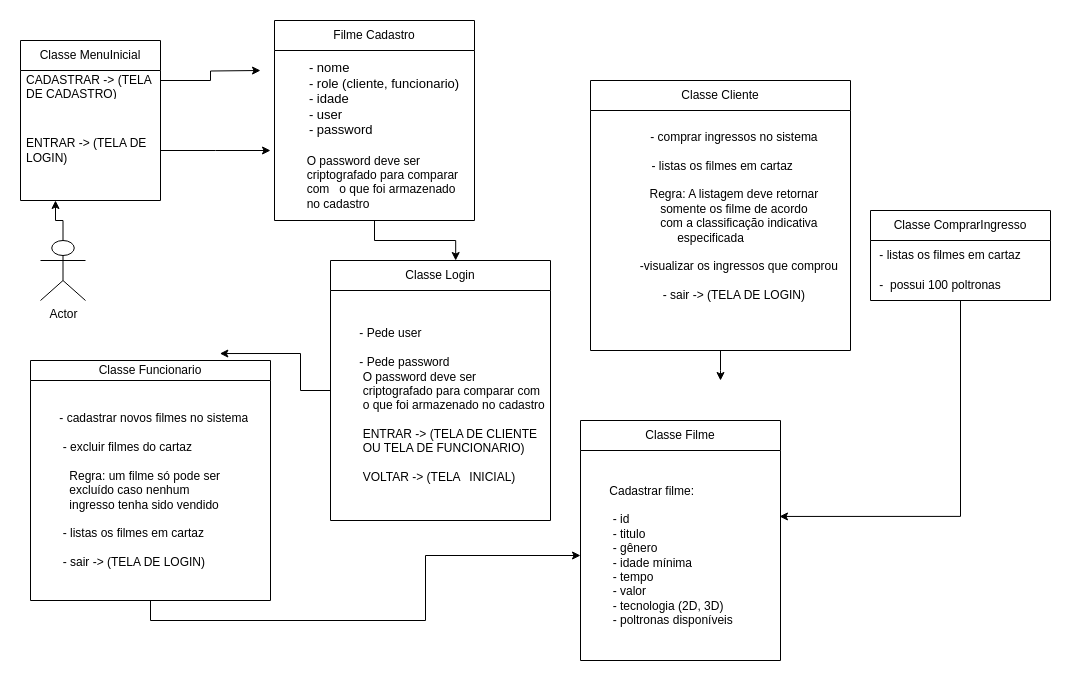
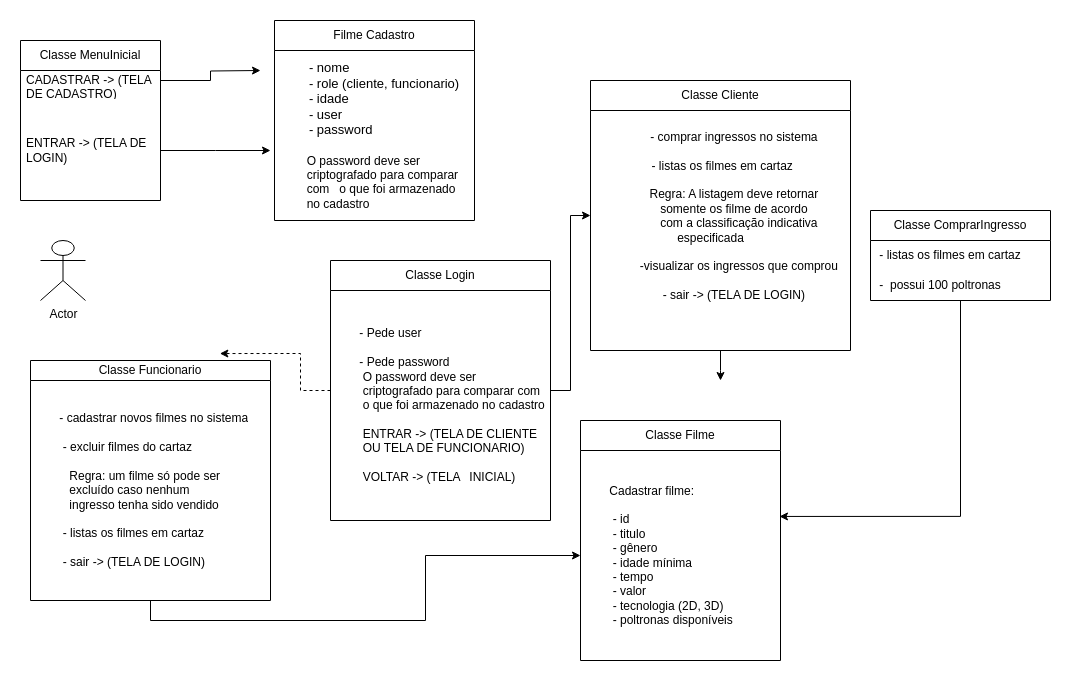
- <mxCell id="26" style="edgeStyle=orthogonalEdgeStyle;rounded=0;orthogonalLoop=1;jettySize=auto;html=1;entryX=0.25;entryY=1;entryDx=0;entryDy=0;" edge="1" parent="1" source="27" target="22"><mxGeometry relative="1" as="geometry" /></mxCell>
- <mxCell id="14" style="edgeStyle=orthogonalEdgeStyle;rounded=0;orthogonalLoop=1;jettySize=auto;html=1;entryX=0.569;entryY=0;entryDx=0;entryDy=0;entryPerimeter=0;" edge="1" parent="1" source="15" target="19"><mxGeometry relative="1" as="geometry" /></mxCell>
+ <mxCell id="17" style="edgeStyle=orthogonalEdgeStyle;rounded=0;orthogonalLoop=1;jettySize=auto;html=1;entryX=0;entryY=0.5;entryDx=0;entryDy=0;" edge="1" parent="1" source="19" target="2"><mxGeometry relative="1" as="geometry" /></mxCell>
- <mxCell id="18" style="edgeStyle=orthogonalEdgeStyle;rounded=0;orthogonalLoop=1;jettySize=auto;html=1;entryX=0.789;entryY=-0.029;entryDx=0;entryDy=0;entryPerimeter=0;" edge="1" parent="1" source="19" target="8"><mxGeometry relative="1" as="geometry" /></mxCell>
+ <mxCell id="18" style="edgeStyle=orthogonalEdgeStyle;rounded=0;orthogonalLoop=1;jettySize=auto;html=1;entryX=0.789;entryY=-0.029;entryDx=0;entryDy=0;entryPerimeter=0;dashed=1;" edge="1" parent="1" source="19" target="8"><mxGeometry relative="1" as="geometry" /></mxCell>
